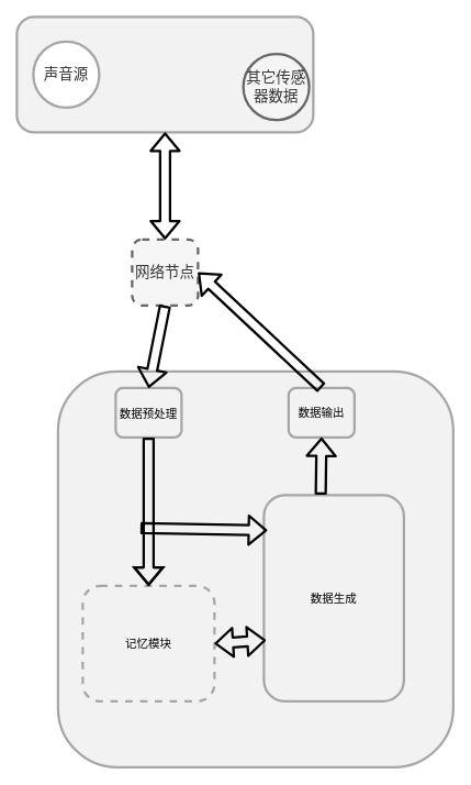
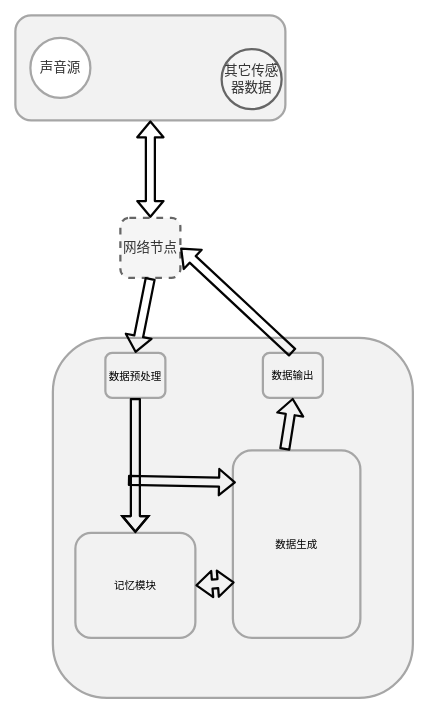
- <mxCell id="11" value="数据生成" style="rounded=1;whiteSpace=wrap;html=1;fillStyle=auto;strokeColor=#A6A6A6;strokeWidth=3;fontSize=14;fontColor=#000000;fillColor=#F2F2F2;" vertex="1" parent="1"><mxGeometry x="320" y="600" width="170" height="250" as="geometry" /></mxCell>
+ <mxCell id="11" value="数据生成" style="rounded=1;whiteSpace=wrap;html=1;fillStyle=auto;strokeColor=#A6A6A6;strokeWidth=3;fontSize=14;fontColor=#000000;fillColor=#F2F2F2;" vertex="1" parent="1"><mxGeometry x="310" y="600" width="170" height="250" as="geometry" /></mxCell>
- <mxCell id="9" value="记忆模块" style="rounded=1;whiteSpace=wrap;html=1;fillStyle=auto;strokeColor=#A6A6A6;strokeWidth=3;fontSize=14;fontColor=#000000;fillColor=#F2F2F2;dashed=1;" vertex="1" parent="1"><mxGeometry x="100" y="710" width="160" height="140" as="geometry" /></mxCell>
+ <mxCell id="9" value="记忆模块" style="rounded=1;whiteSpace=wrap;html=1;fillStyle=auto;strokeColor=#A6A6A6;strokeWidth=3;fontSize=14;fontColor=#000000;fillColor=#F2F2F2;" vertex="1" parent="1"><mxGeometry x="100" y="710" width="160" height="140" as="geometry" /></mxCell>
